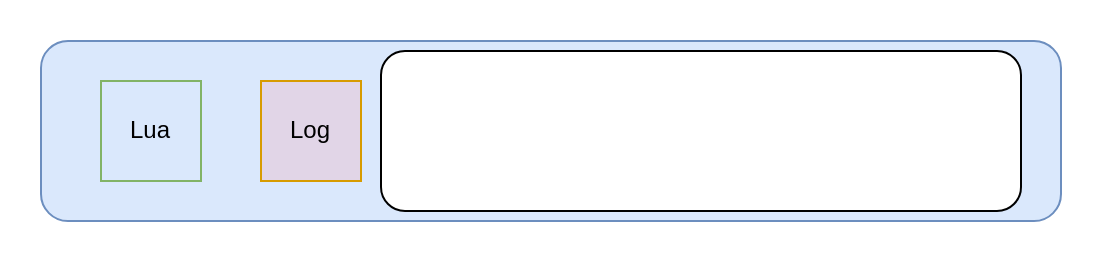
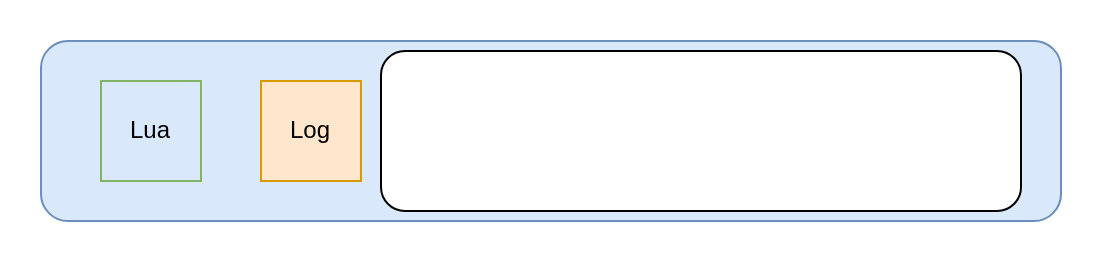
- <mxCell id="4" value="Log" style="whiteSpace=wrap;html=1;aspect=fixed;fillColor=#e1d5e7;strokeColor=#d79b00;" vertex="1" parent="1"><mxGeometry x="130" y="40" width="50" height="50" as="geometry" /></mxCell>
+ <mxCell id="4" value="Log" style="whiteSpace=wrap;html=1;aspect=fixed;fillColor=#ffe6cc;strokeColor=#d79b00;" vertex="1" parent="1"><mxGeometry x="130" y="40" width="50" height="50" as="geometry" /></mxCell>
